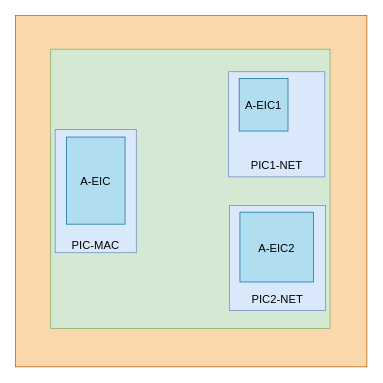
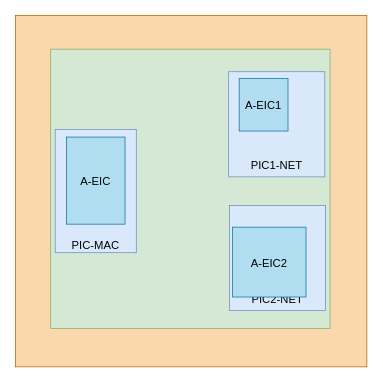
- <mxCell id="5" value="&lt;font style=&quot;font-size: 15px&quot;&gt;A-EIC2&lt;/font&gt;" style="rounded=0;whiteSpace=wrap;html=1;strokeColor=#10739e;fillColor=#b1ddf0;" vertex="1" parent="1"><mxGeometry x="319" y="282" width="98" height="93" as="geometry" /></mxCell>
+ <mxCell id="5" value="&lt;font style=&quot;font-size: 15px&quot;&gt;A-EIC2&lt;/font&gt;" style="rounded=0;whiteSpace=wrap;html=1;strokeColor=#10739e;fillColor=#b1ddf0;" vertex="1" parent="1"><mxGeometry x="309" y="302" width="98" height="93" as="geometry" /></mxCell>
